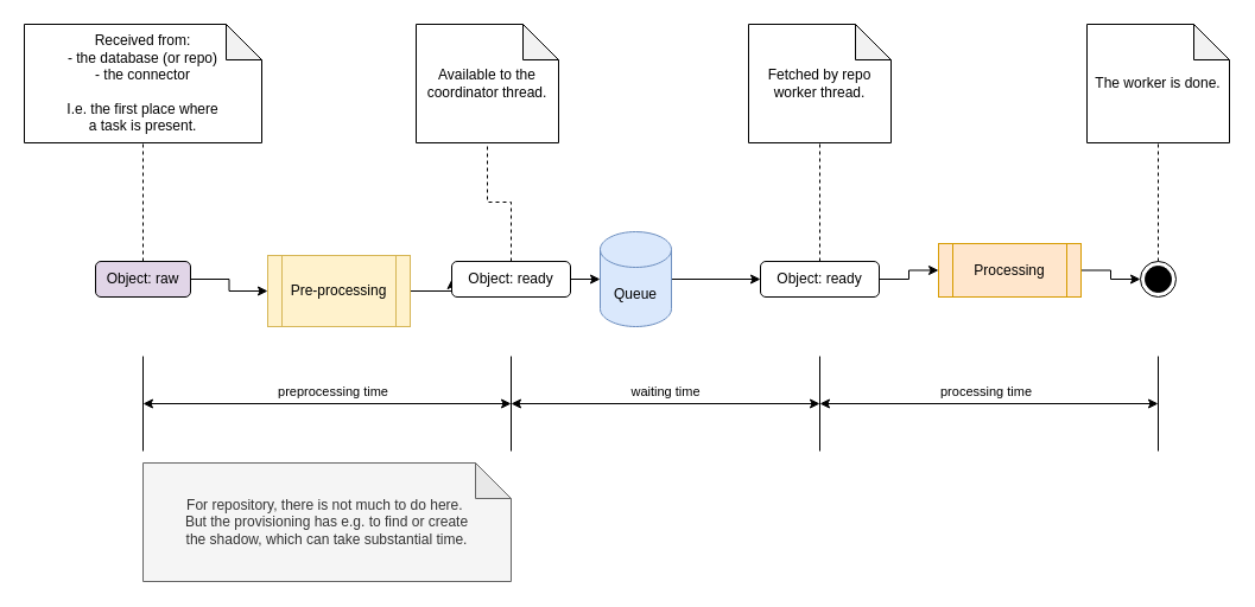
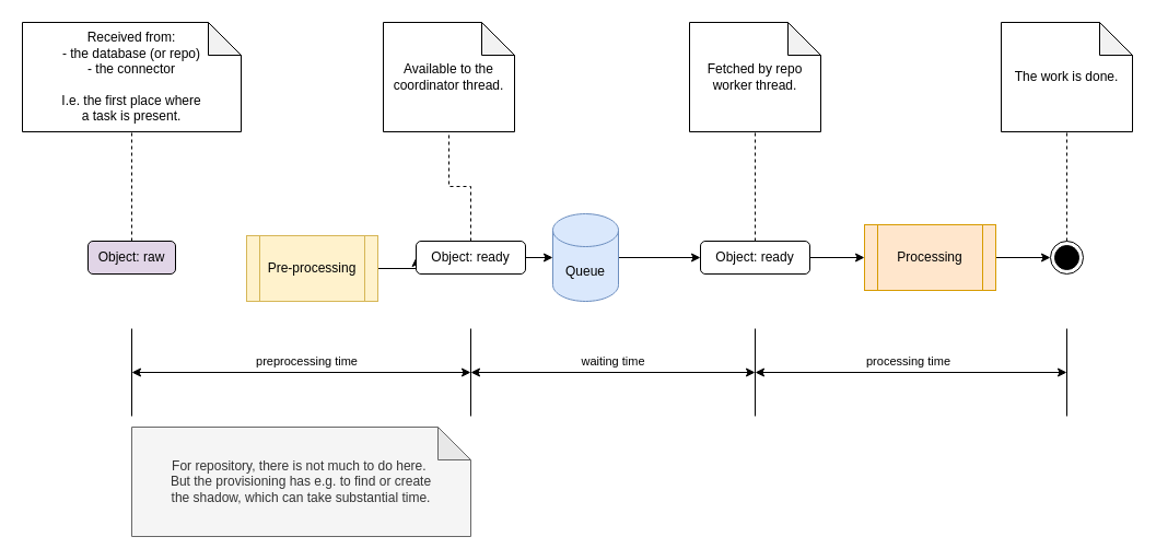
- <mxCell id="29" value="The worker is done." style="shape=note;whiteSpace=wrap;html=1;backgroundOutline=1;darkOpacity=0.05;" vertex="1" parent="1"><mxGeometry x="915" y="20" width="120" height="100" as="geometry" /></mxCell>
+ <mxCell id="29" value="The work is done." style="shape=note;whiteSpace=wrap;html=1;backgroundOutline=1;darkOpacity=0.05;" vertex="1" parent="1"><mxGeometry x="915" y="20" width="120" height="100" as="geometry" /></mxCell>
- <mxCell id="16" value="Processing" style="shape=process;whiteSpace=wrap;html=1;backgroundOutline=1;fillColor=#ffe6cc;strokeColor=#d79b00;" vertex="1" parent="1"><mxGeometry x="790" y="205" width="120" height="45" as="geometry" /></mxCell>
+ <mxCell id="16" value="Processing" style="shape=process;whiteSpace=wrap;html=1;backgroundOutline=1;fillColor=#ffe6cc;strokeColor=#d79b00;" vertex="1" parent="1"><mxGeometry x="790" y="205" width="120" height="60" as="geometry" /></mxCell>
- <mxCell id="2" style="edgeStyle=orthogonalEdgeStyle;rounded=0;orthogonalLoop=1;jettySize=auto;html=1;exitX=1;exitY=0.5;exitDx=0;exitDy=0;entryX=0;entryY=0.5;entryDx=0;entryDy=0;" edge="1" parent="1" source="4" target="6"><mxGeometry relative="1" as="geometry" /></mxCell>
